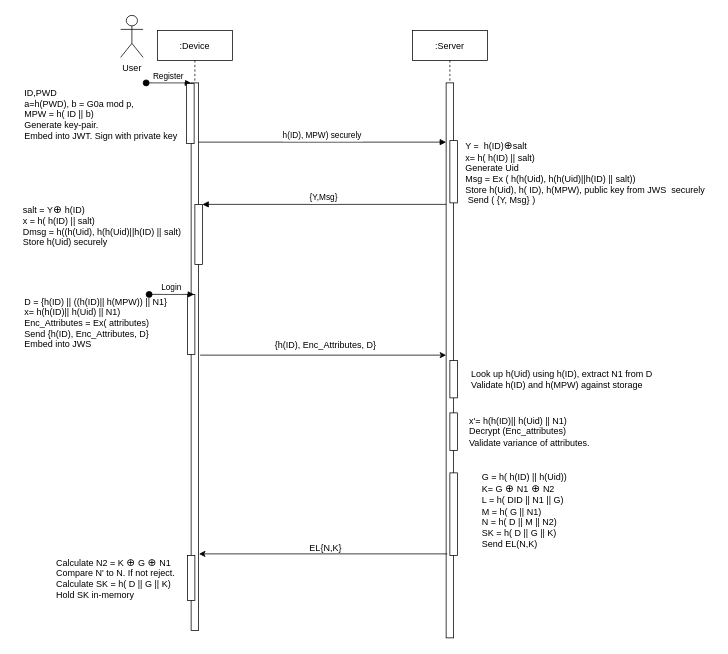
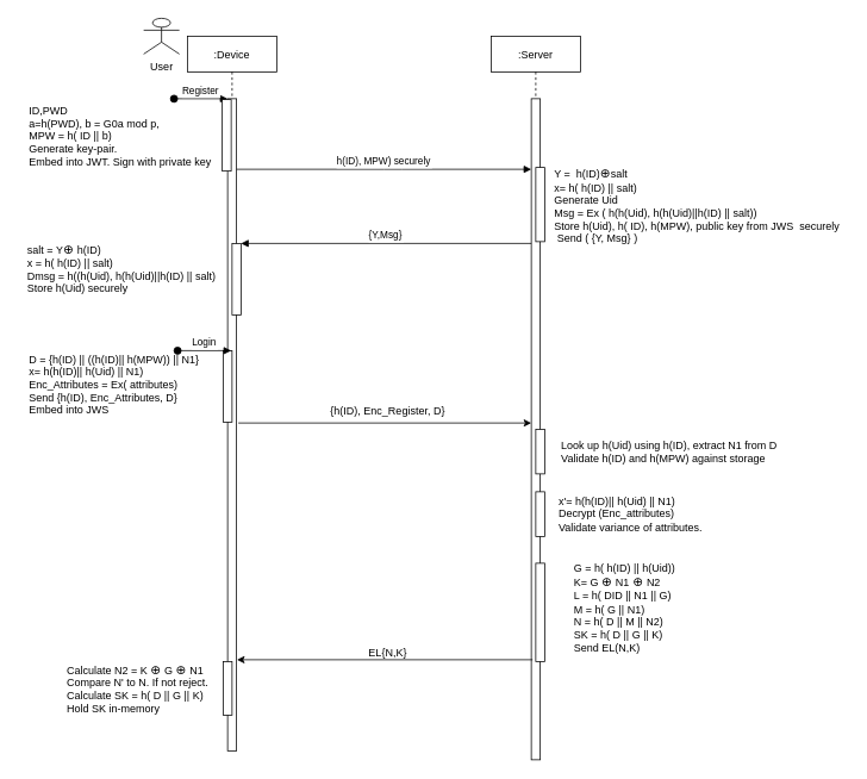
- <mxCell id="18" value="User" style="shape=umlActor;verticalLabelPosition=bottom;verticalAlign=top;html=1;outlineConnect=0;" parent="1" vertex="1"><mxGeometry x="160" y="20" width="30" height="56" as="geometry" /></mxCell>
+ <mxCell id="18" value="User" style="shape=umlActor;verticalLabelPosition=bottom;verticalAlign=top;html=1;outlineConnect=0;" parent="1" vertex="1"><mxGeometry x="160" y="20" width="40" height="40" as="geometry" /></mxCell>
- <mxCell id="24" value="{h(ID), Enc_Attributes, D}" style="text;html=1;align=center;verticalAlign=middle;resizable=0;points=[];autosize=1;strokeColor=none;fillColor=none;fontSize=12;fontFamily=Helvetica;fontColor=#000000;" parent="1" vertex="1"><mxGeometry x="358" y="450" width="150" height="20" as="geometry" /></mxCell>
+ <mxCell id="24" value="{h(ID), Enc_Register, D}" style="text;html=1;align=center;verticalAlign=middle;resizable=0;points=[];autosize=1;strokeColor=none;fillColor=none;fontSize=12;fontFamily=Helvetica;fontColor=#000000;" parent="1" vertex="1"><mxGeometry x="358" y="450" width="150" height="20" as="geometry" /></mxCell>
